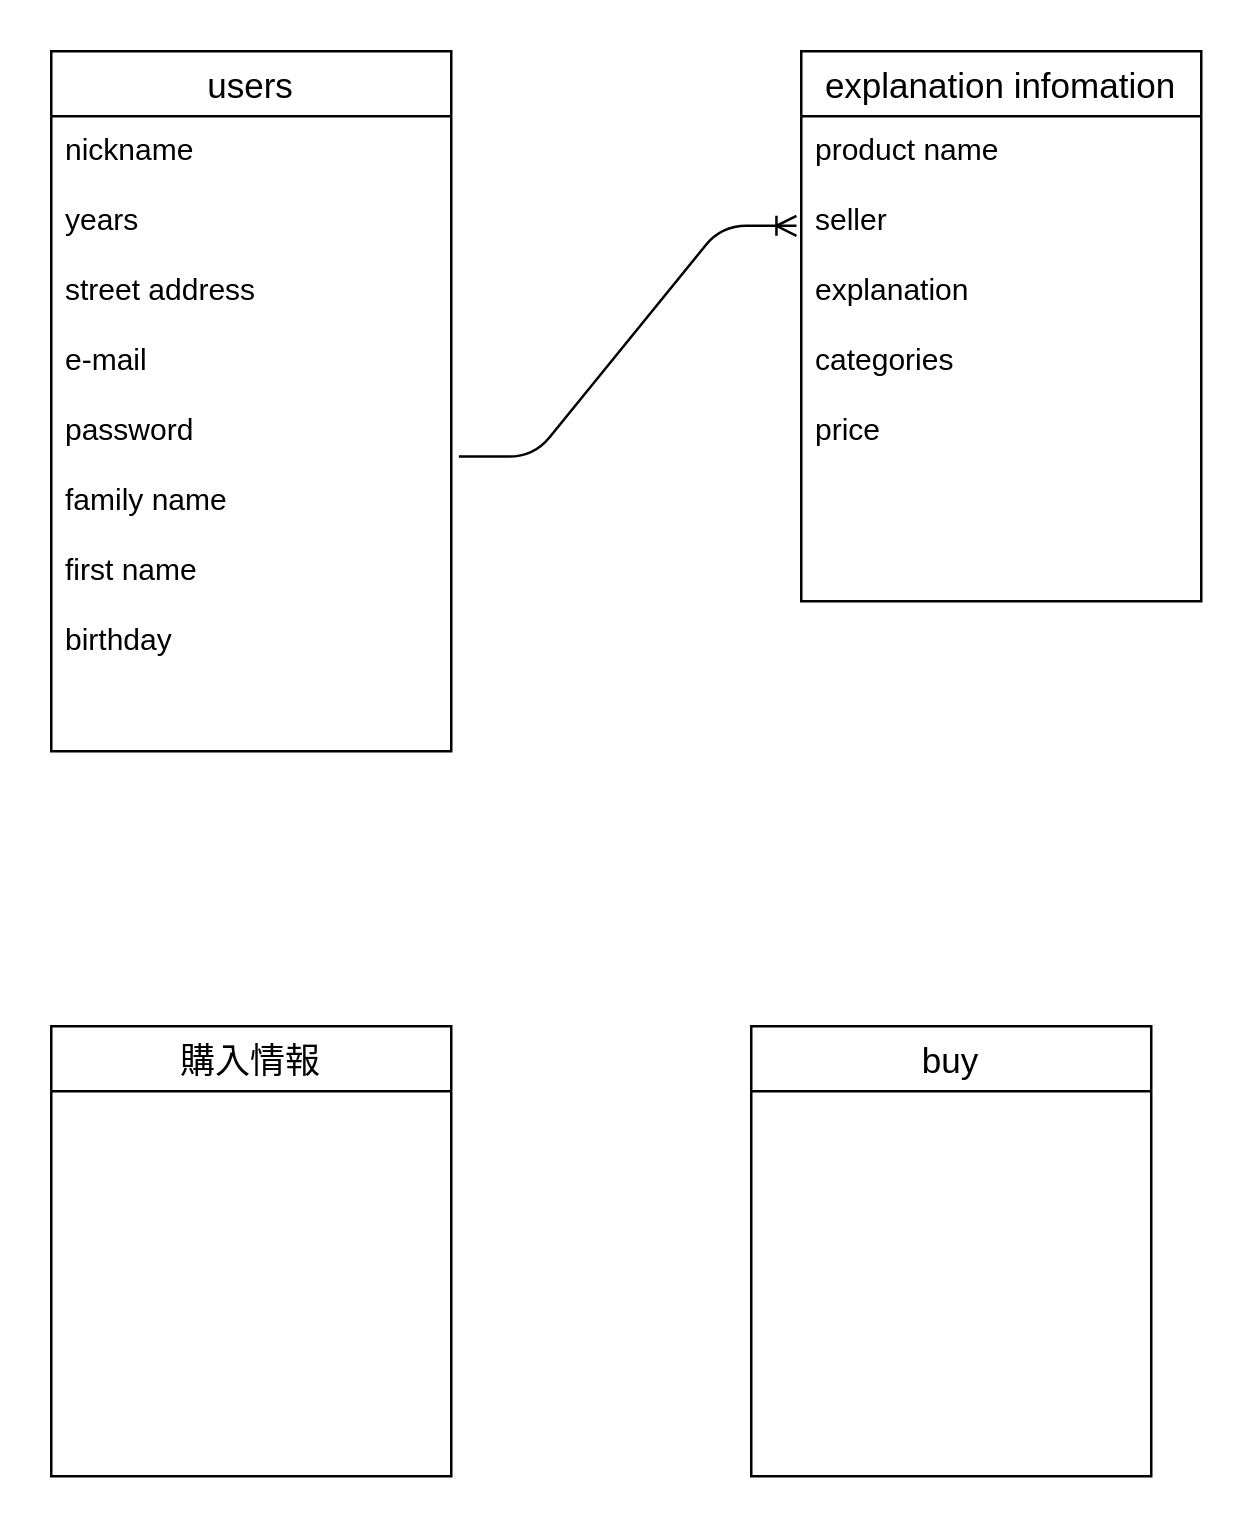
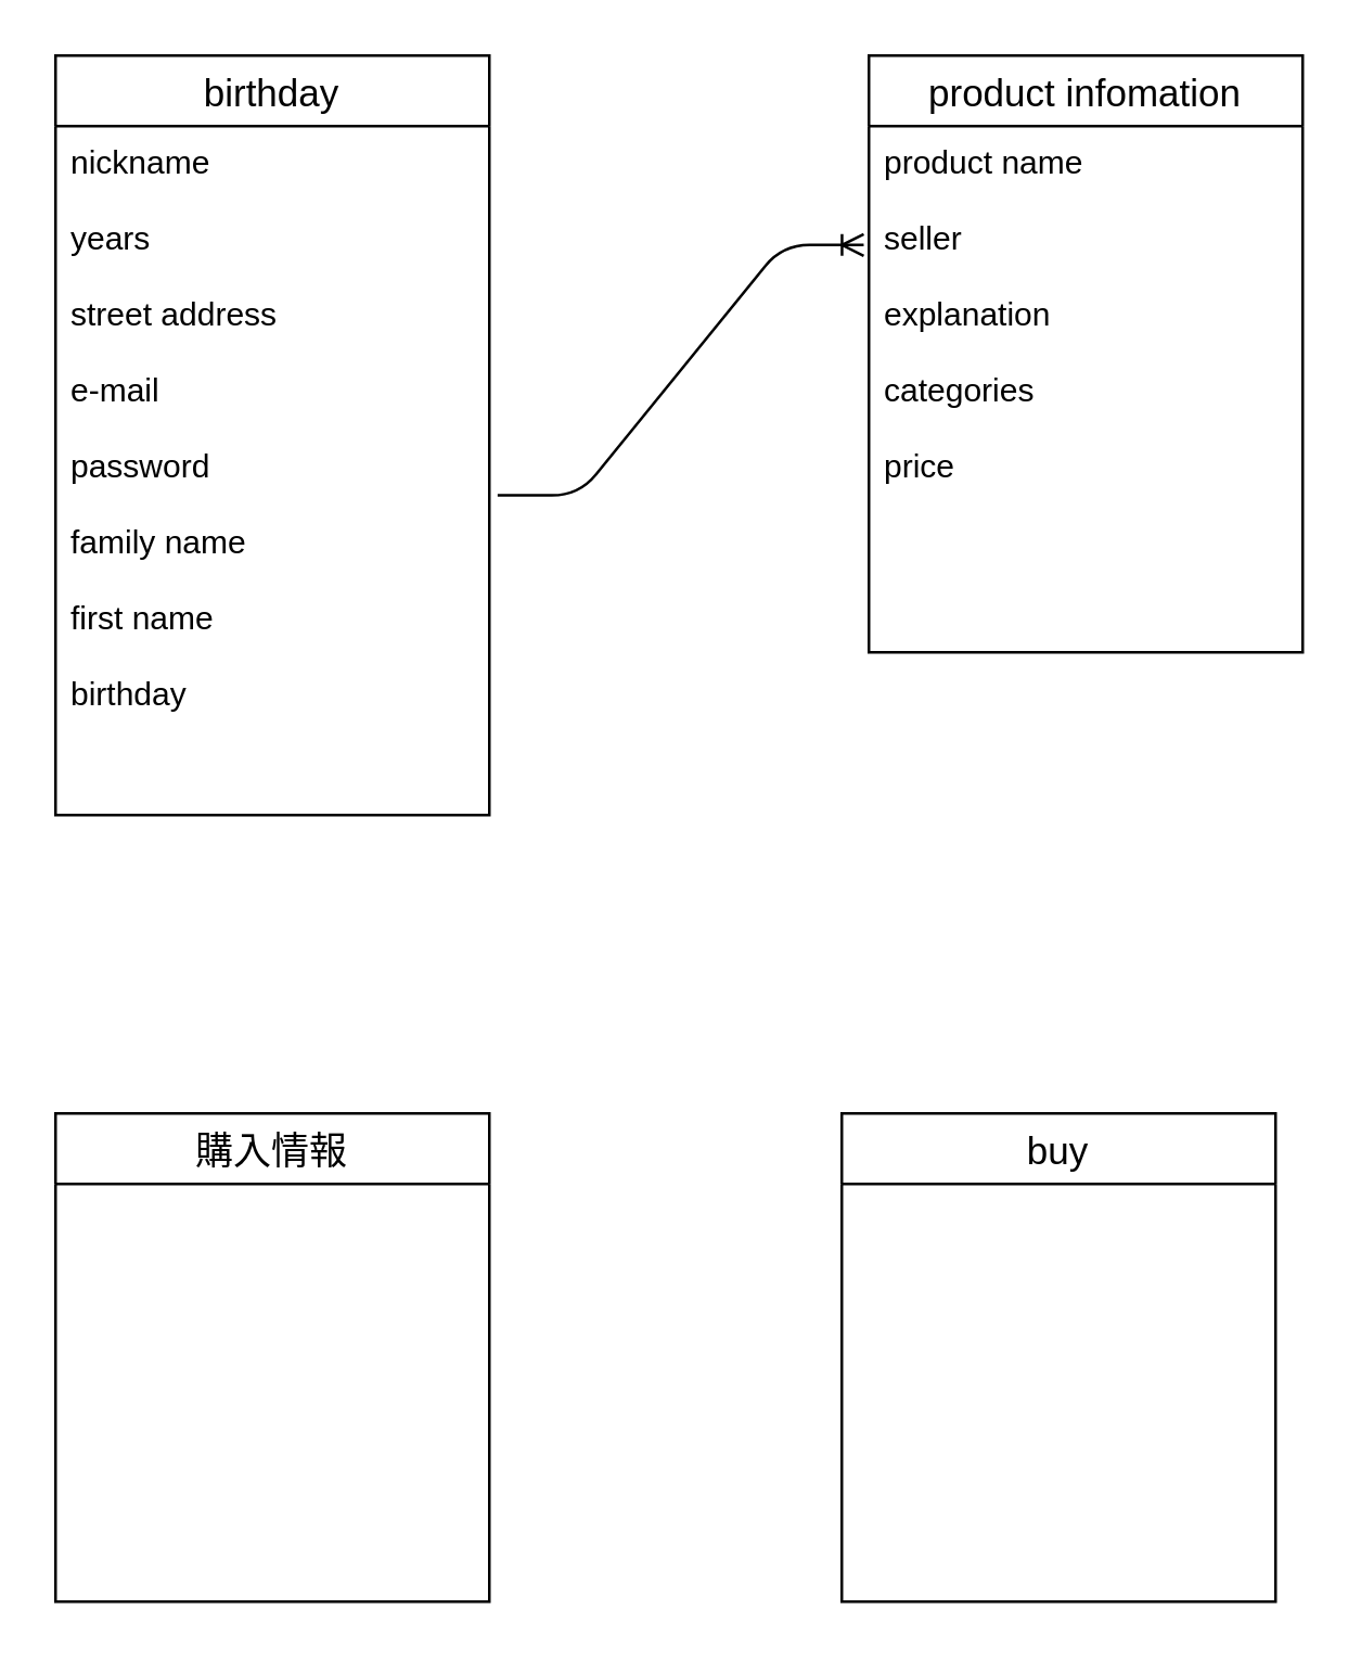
- <mxCell id="2" value="users" style="swimlane;fontStyle=0;childLayout=stackLayout;horizontal=1;startSize=26;horizontalStack=0;resizeParent=1;resizeParentMax=0;resizeLast=0;collapsible=1;marginBottom=0;align=center;fontSize=14;" parent="1" vertex="1"><mxGeometry x="20" y="20" width="160" height="280" as="geometry" /></mxCell>
+ <mxCell id="2" value="birthday" style="swimlane;fontStyle=0;childLayout=stackLayout;horizontal=1;startSize=26;horizontalStack=0;resizeParent=1;resizeParentMax=0;resizeLast=0;collapsible=1;marginBottom=0;align=center;fontSize=14;" parent="1" vertex="1"><mxGeometry x="20" y="20" width="160" height="280" as="geometry" /></mxCell>
- <mxCell id="4" value="explanation infomation" style="swimlane;fontStyle=0;childLayout=stackLayout;horizontal=1;startSize=26;horizontalStack=0;resizeParent=1;resizeParentMax=0;resizeLast=0;collapsible=1;marginBottom=0;align=center;fontSize=14;" parent="1" vertex="1"><mxGeometry x="320" y="20" width="160" height="220" as="geometry"><mxRectangle x="265" y="280" width="90" height="26" as="alternateBounds" /></mxGeometry></mxCell>
+ <mxCell id="4" value="product infomation" style="swimlane;fontStyle=0;childLayout=stackLayout;horizontal=1;startSize=26;horizontalStack=0;resizeParent=1;resizeParentMax=0;resizeLast=0;collapsible=1;marginBottom=0;align=center;fontSize=14;" parent="1" vertex="1"><mxGeometry x="320" y="20" width="160" height="220" as="geometry"><mxRectangle x="265" y="280" width="90" height="26" as="alternateBounds" /></mxGeometry></mxCell>
- <mxCell id="8" value="buy" style="swimlane;fontStyle=0;childLayout=stackLayout;horizontal=1;startSize=26;horizontalStack=0;resizeParent=1;resizeParentMax=0;resizeLast=0;collapsible=1;marginBottom=0;align=center;fontSize=14;" vertex="1" parent="1"><mxGeometry x="300" y="410" width="160" height="180" as="geometry"><mxRectangle x="300" y="540" width="50" height="26" as="alternateBounds" /></mxGeometry></mxCell>
+ <mxCell id="8" value="buy" style="swimlane;fontStyle=0;childLayout=stackLayout;horizontal=1;startSize=26;horizontalStack=0;resizeParent=1;resizeParentMax=0;resizeLast=0;collapsible=1;marginBottom=0;align=center;fontSize=14;" vertex="1" parent="1"><mxGeometry x="310" y="410" width="160" height="180" as="geometry"><mxRectangle x="300" y="540" width="50" height="26" as="alternateBounds" /></mxGeometry></mxCell>
